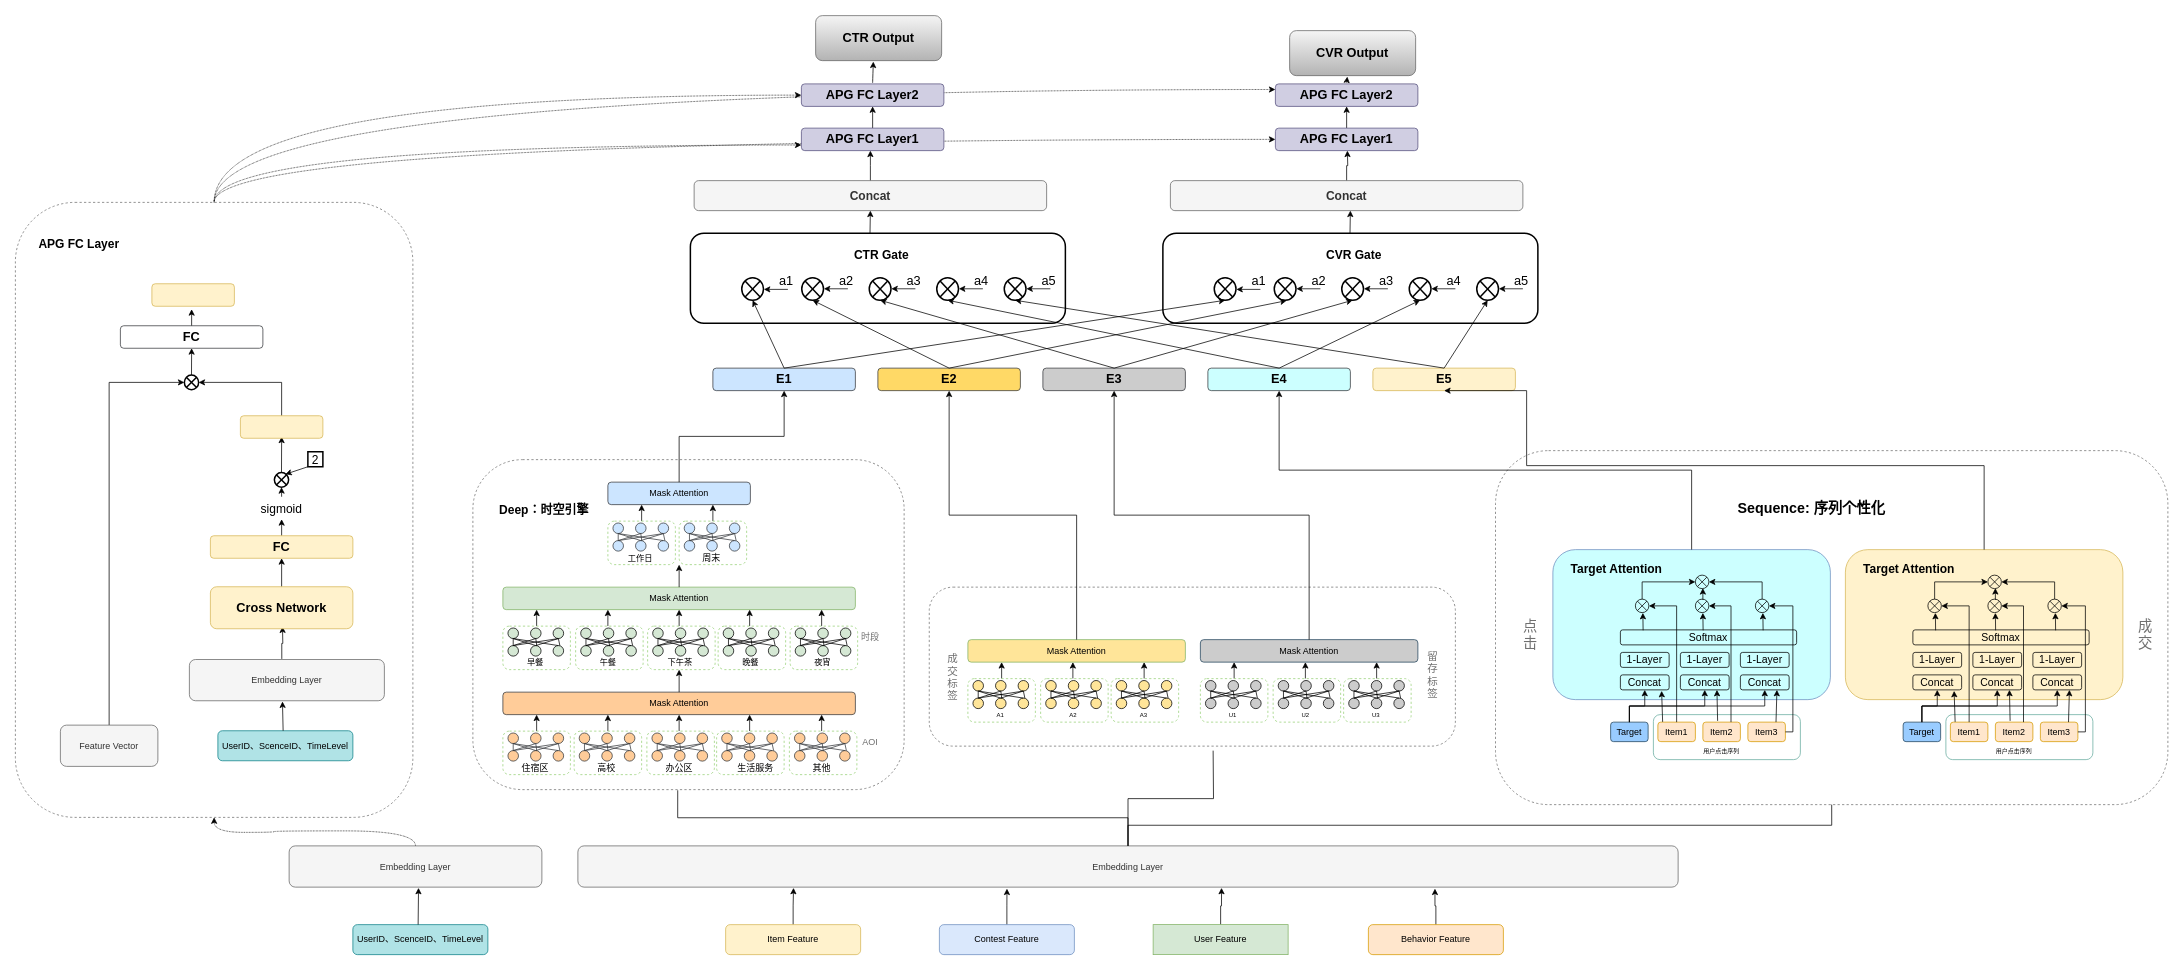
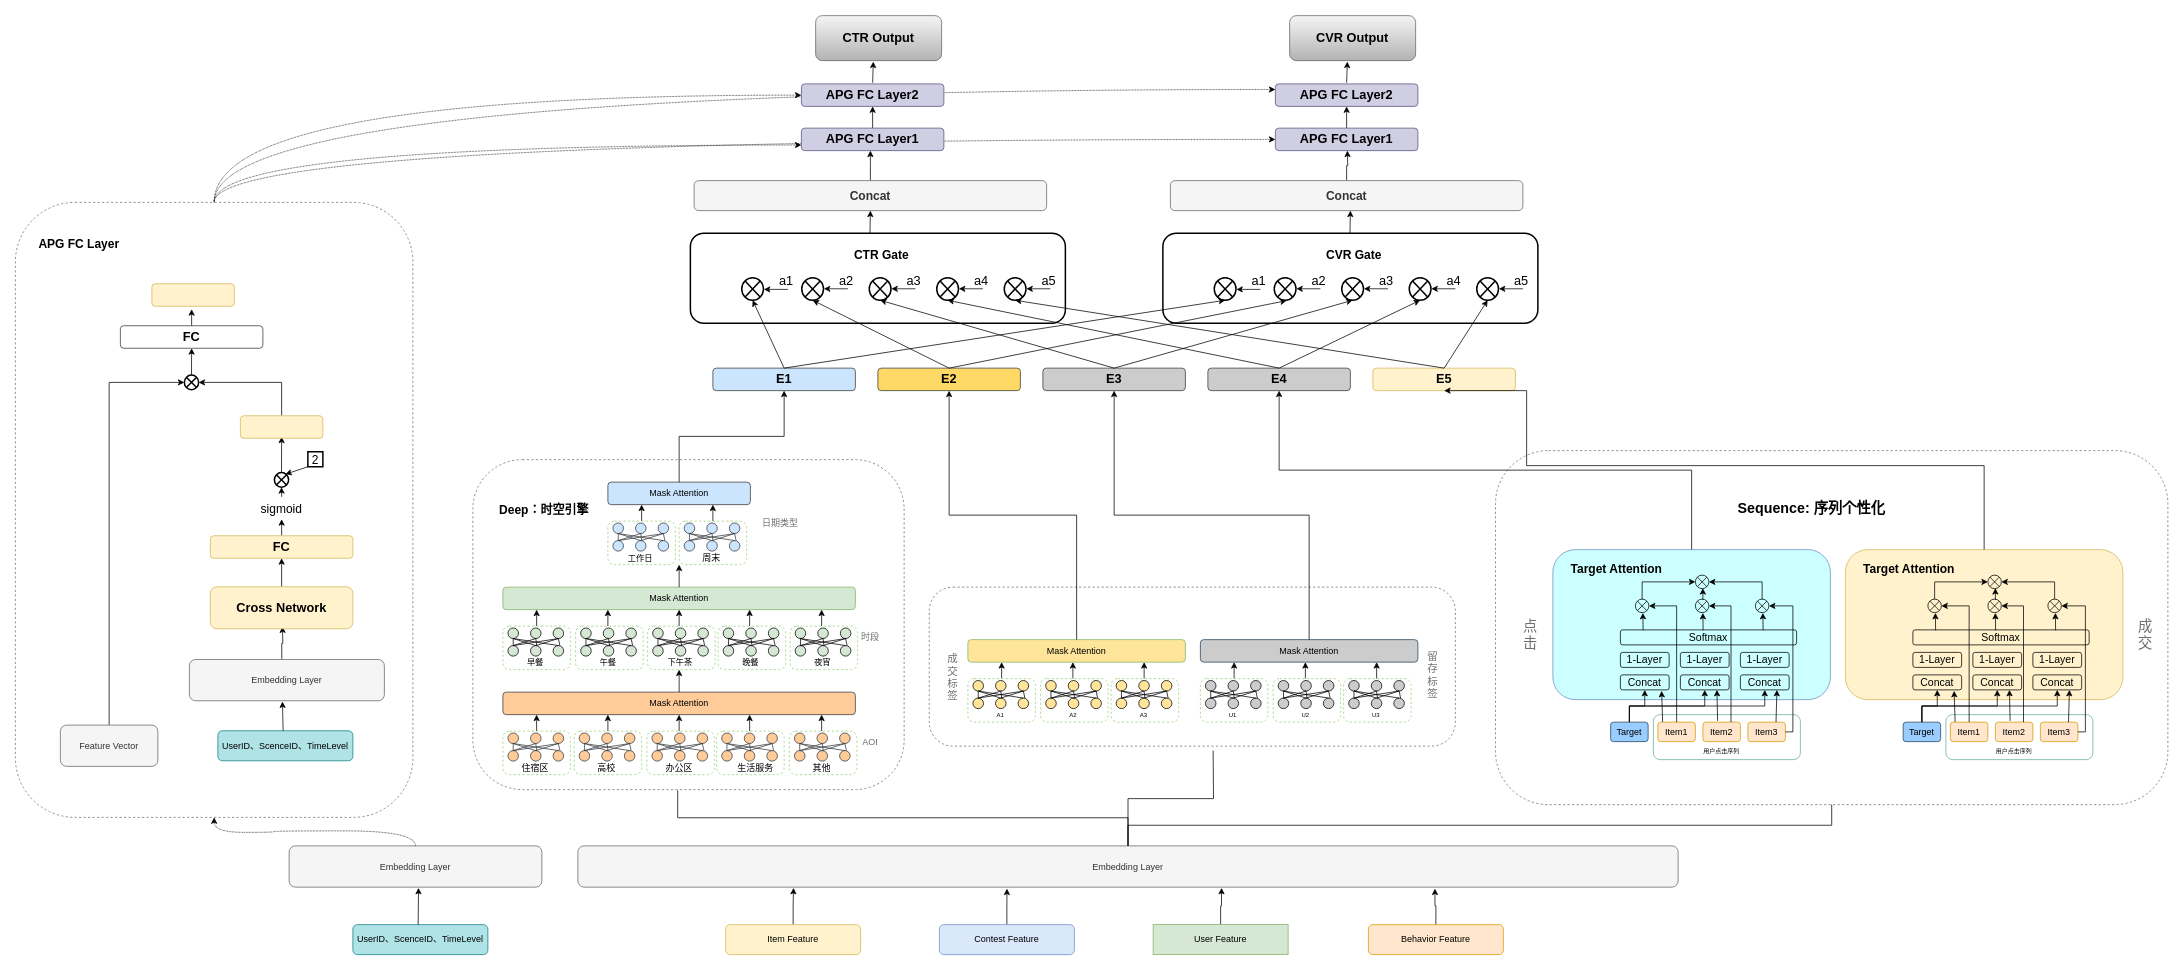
- <mxCell id="579" value="&lt;font style=&quot;font-size: 17px;&quot;&gt;&lt;b&gt;CVR Output&lt;/b&gt;&lt;/font&gt;" style="rounded=1;whiteSpace=wrap;html=1;fillColor=#f5f5f5;strokeColor=#666666;gradientColor=#b3b3b3;" vertex="1" parent="1"><mxGeometry x="1719" y="40" width="168" height="60" as="geometry" /></mxCell>
+ <mxCell id="579" value="&lt;font style=&quot;font-size: 17px;&quot;&gt;&lt;b&gt;CVR Output&lt;/b&gt;&lt;/font&gt;" style="rounded=1;whiteSpace=wrap;html=1;fillColor=#f5f5f5;strokeColor=#666666;gradientColor=#b3b3b3;" vertex="1" parent="1"><mxGeometry x="1719" y="20" width="168" height="60" as="geometry" /></mxCell>
- <mxCell id="471" value="&lt;font style=&quot;font-size: 17px;&quot;&gt;&lt;b&gt;E4&lt;/b&gt;&lt;/font&gt;" style="rounded=1;whiteSpace=wrap;html=1;fillColor=#CCFFFF;strokeColor=#36393d;" vertex="1" parent="1"><mxGeometry x="1610" y="490" width="190" height="30" as="geometry" /></mxCell>
+ <mxCell id="471" value="&lt;font style=&quot;font-size: 17px;&quot;&gt;&lt;b&gt;E4&lt;/b&gt;&lt;/font&gt;" style="rounded=1;whiteSpace=wrap;html=1;fillColor=#cccccc;strokeColor=#36393d;" vertex="1" parent="1"><mxGeometry x="1610" y="490" width="190" height="30" as="geometry" /></mxCell>
+ <mxCell id="41" value="&lt;font color=&quot;#707070&quot;&gt;日期类型&lt;/font&gt;" style="text;html=1;strokeColor=none;fillColor=none;align=center;verticalAlign=middle;whiteSpace=wrap;rounded=0;dashed=1;opacity=1;" vertex="1" parent="1"><mxGeometry x="1010" y="682" width="60" height="30" as="geometry" /></mxCell>
